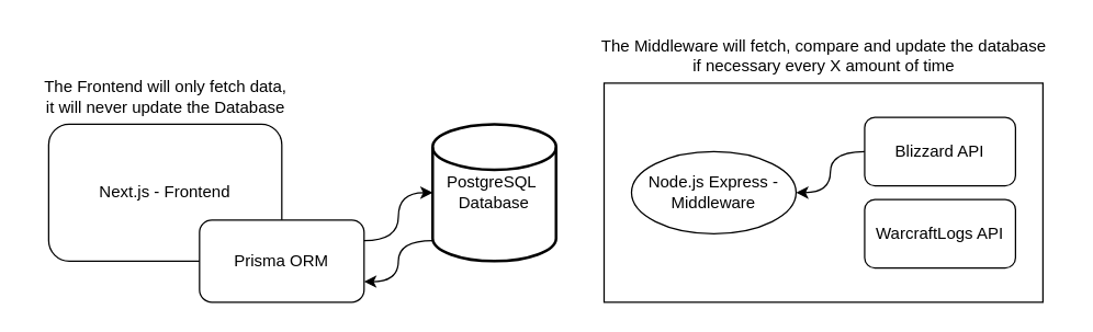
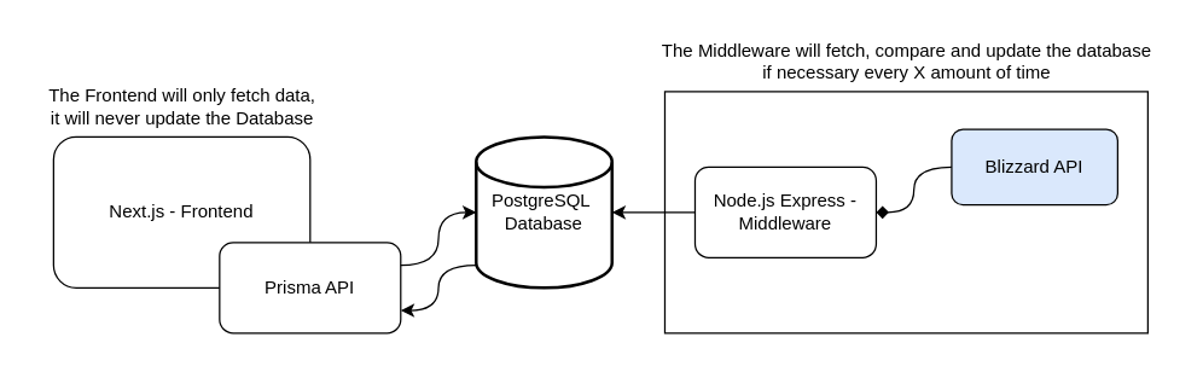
- <mxCell id="9" value="Blizzard API" style="rounded=1;whiteSpace=wrap;html=1;" vertex="1" parent="1"><mxGeometry x="630" y="85" width="110" height="50" as="geometry" /></mxCell>
+ <mxCell id="9" value="Blizzard API" style="rounded=1;whiteSpace=wrap;html=1;fillColor=#dae8fc;" vertex="1" parent="1"><mxGeometry x="630" y="85" width="110" height="50" as="geometry" /></mxCell>
+ <mxCell id="11" style="edgeStyle=orthogonalEdgeStyle;rounded=0;orthogonalLoop=1;jettySize=auto;html=1;exitX=0;exitY=0.5;exitDx=0;exitDy=0;entryX=1;entryY=0.5;entryDx=0;entryDy=0;entryPerimeter=0;curved=1;" edge="1" parent="1" source="7" target="3"><mxGeometry relative="1" as="geometry" /></mxCell>
- <mxCell id="7" value="Node.js Express - Middleware" style="ellipse;whiteSpace=wrap;html=1;" vertex="1" parent="1"><mxGeometry x="460" y="110" width="120" height="60" as="geometry" /></mxCell>
+ <mxCell id="7" value="Node.js Express - Middleware" style="rounded=1;whiteSpace=wrap;html=1;" vertex="1" parent="1"><mxGeometry x="460" y="110" width="120" height="60" as="geometry" /></mxCell>
- <mxCell id="8" style="edgeStyle=orthogonalEdgeStyle;rounded=0;orthogonalLoop=1;jettySize=auto;html=1;exitX=0;exitY=0.5;exitDx=0;exitDy=0;entryX=1;entryY=0.5;entryDx=0;entryDy=0;curved=1;" edge="1" parent="1" source="9" target="7"><mxGeometry relative="1" as="geometry" /></mxCell>
+ <mxCell id="8" style="edgeStyle=orthogonalEdgeStyle;rounded=0;orthogonalLoop=1;jettySize=auto;html=1;exitX=0;exitY=0.5;exitDx=0;exitDy=0;entryX=1;entryY=0.5;entryDx=0;entryDy=0;curved=1;endArrow=diamond;" edge="1" parent="1" source="9" target="7"><mxGeometry relative="1" as="geometry" /></mxCell>
- <mxCell id="10" value="WarcraftLogs API" style="rounded=1;whiteSpace=wrap;html=1;" vertex="1" parent="1"><mxGeometry x="630" y="145" width="110" height="50" as="geometry" /></mxCell>
- <mxCell id="5" value="Prisma ORM" style="rounded=1;whiteSpace=wrap;html=1;" vertex="1" parent="1"><mxGeometry x="145" y="160" width="120" height="60" as="geometry" /></mxCell>
+ <mxCell id="5" value="Prisma API" style="rounded=1;whiteSpace=wrap;html=1;" vertex="1" parent="1"><mxGeometry x="145" y="160" width="120" height="60" as="geometry" /></mxCell>
